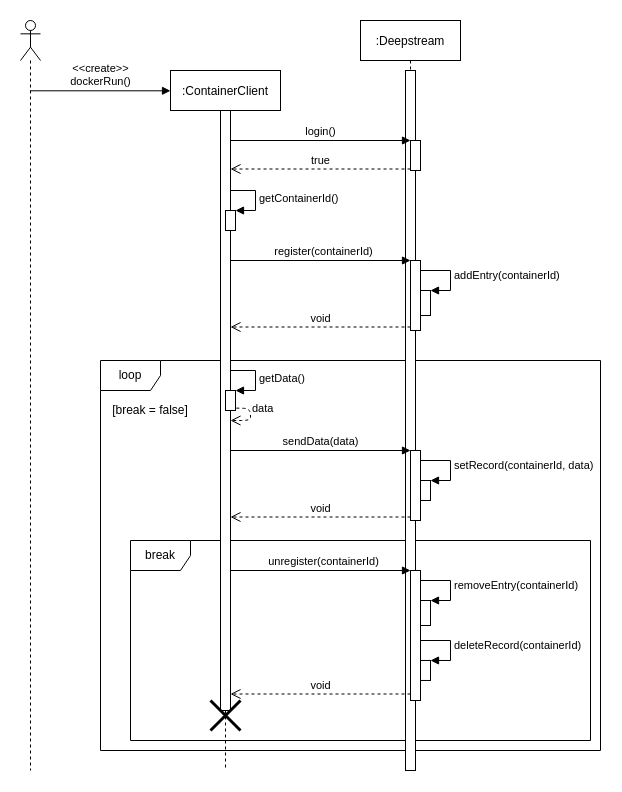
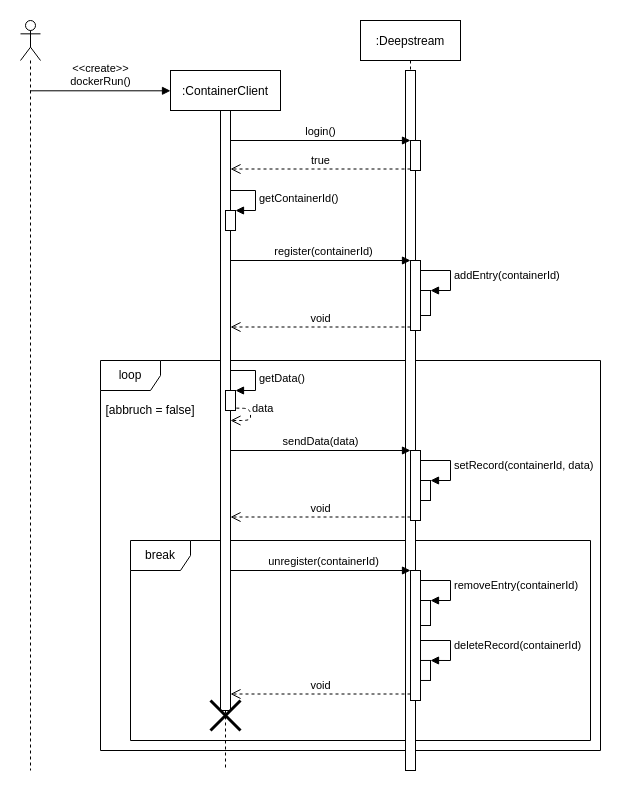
- <mxCell id="33" value="[break = false]" style="text;html=1;strokeColor=none;fillColor=none;align=center;verticalAlign=middle;whiteSpace=wrap;rounded=0;" parent="1" vertex="1"><mxGeometry x="90" y="400" width="120" height="20" as="geometry" /></mxCell>
+ <mxCell id="33" value="[abbruch = false]" style="text;html=1;strokeColor=none;fillColor=none;align=center;verticalAlign=middle;whiteSpace=wrap;rounded=0;" parent="1" vertex="1"><mxGeometry x="90" y="400" width="120" height="20" as="geometry" /></mxCell>
